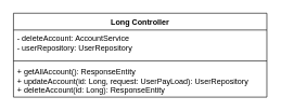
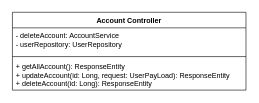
- <mxCell id="2" value="Long Controller" style="swimlane;fontStyle=1;align=center;verticalAlign=top;childLayout=stackLayout;horizontal=1;startSize=26;horizontalStack=0;resizeParent=1;resizeParentMax=0;resizeLast=0;collapsible=1;marginBottom=0;" vertex="1" parent="1"><mxGeometry x="20" y="20" width="390" height="130" as="geometry" /></mxCell>
+ <mxCell id="2" value="Account Controller" style="swimlane;fontStyle=1;align=center;verticalAlign=top;childLayout=stackLayout;horizontal=1;startSize=26;horizontalStack=0;resizeParent=1;resizeParentMax=0;resizeLast=0;collapsible=1;marginBottom=0;" vertex="1" parent="1"><mxGeometry x="20" y="20" width="390" height="130" as="geometry" /></mxCell>
- <mxCell id="5" value="+ getAllAccount(): ResponseEntity&#10;+ updateAccount(id: Long, request: UserPayLoad): UserRepository&#10;+ deleteAccount(id: Long): ResponseEntity&#10;" style="text;strokeColor=none;fillColor=none;align=left;verticalAlign=top;spacingLeft=4;spacingRight=4;overflow=hidden;rotatable=0;points=[[0,0.5],[1,0.5]];portConstraint=eastwest;" vertex="1" parent="2"><mxGeometry y="78" width="390" height="52" as="geometry" /></mxCell>
+ <mxCell id="5" value="+ getAllAccount(): ResponseEntity&#10;+ updateAccount(id: Long, request: UserPayLoad): ResponseEntity&#10;+ deleteAccount(id: Long): ResponseEntity&#10;" style="text;strokeColor=none;fillColor=none;align=left;verticalAlign=top;spacingLeft=4;spacingRight=4;overflow=hidden;rotatable=0;points=[[0,0.5],[1,0.5]];portConstraint=eastwest;" vertex="1" parent="2"><mxGeometry y="78" width="390" height="52" as="geometry" /></mxCell>
